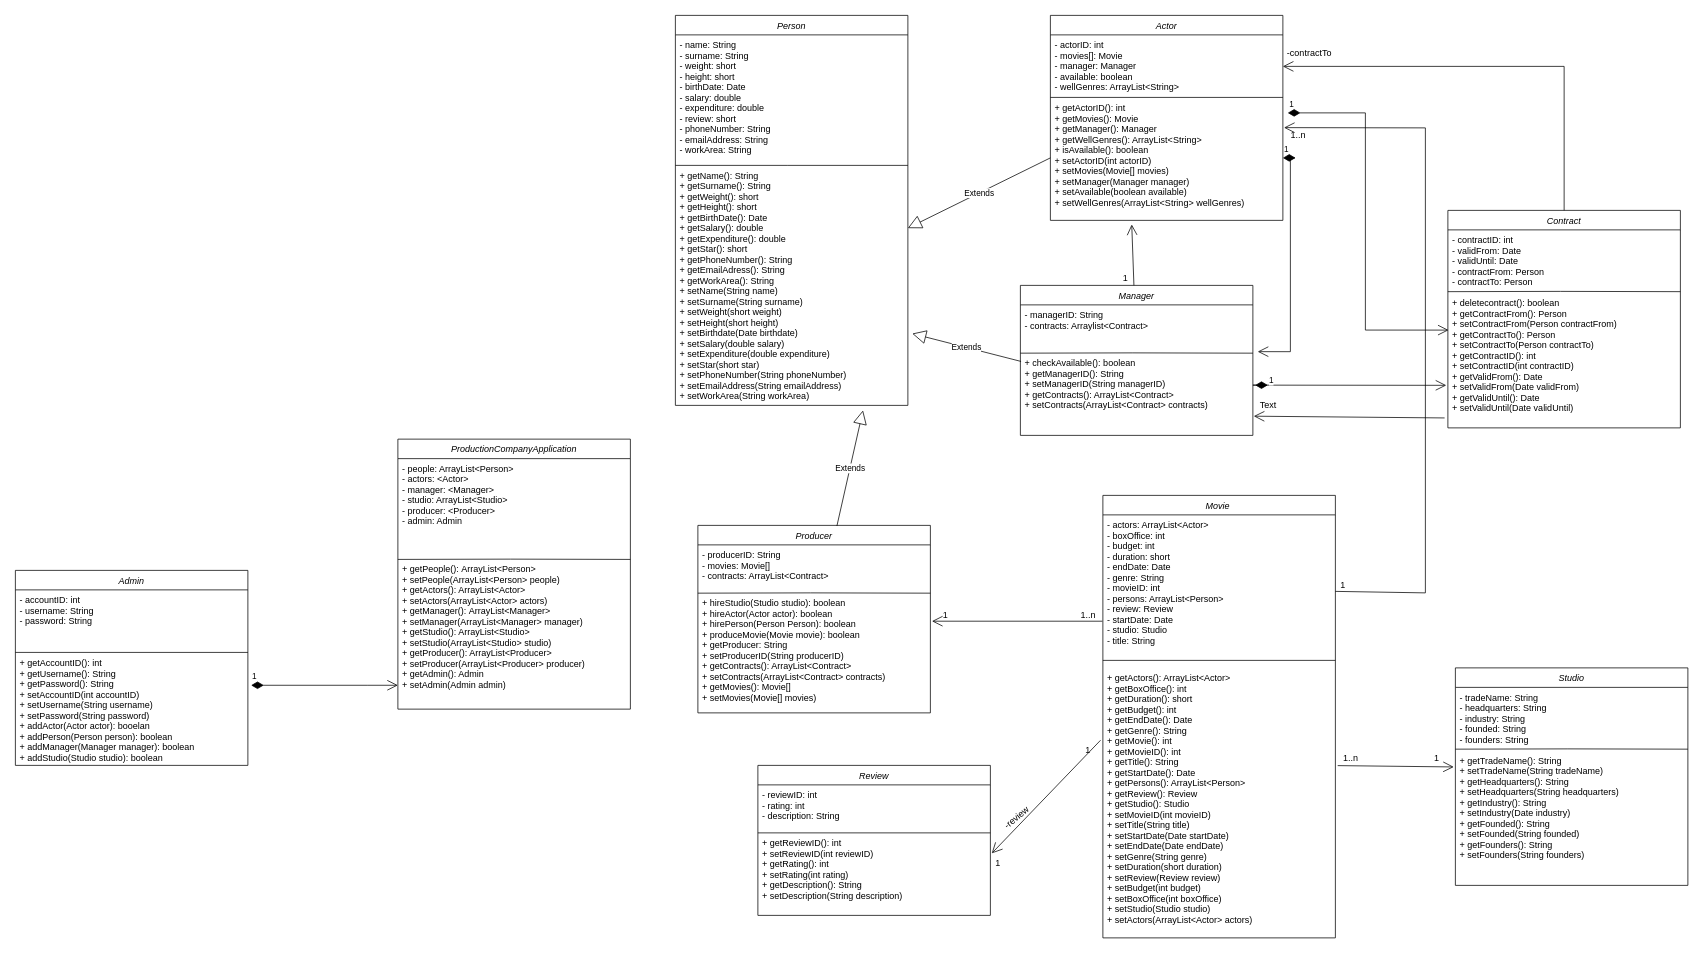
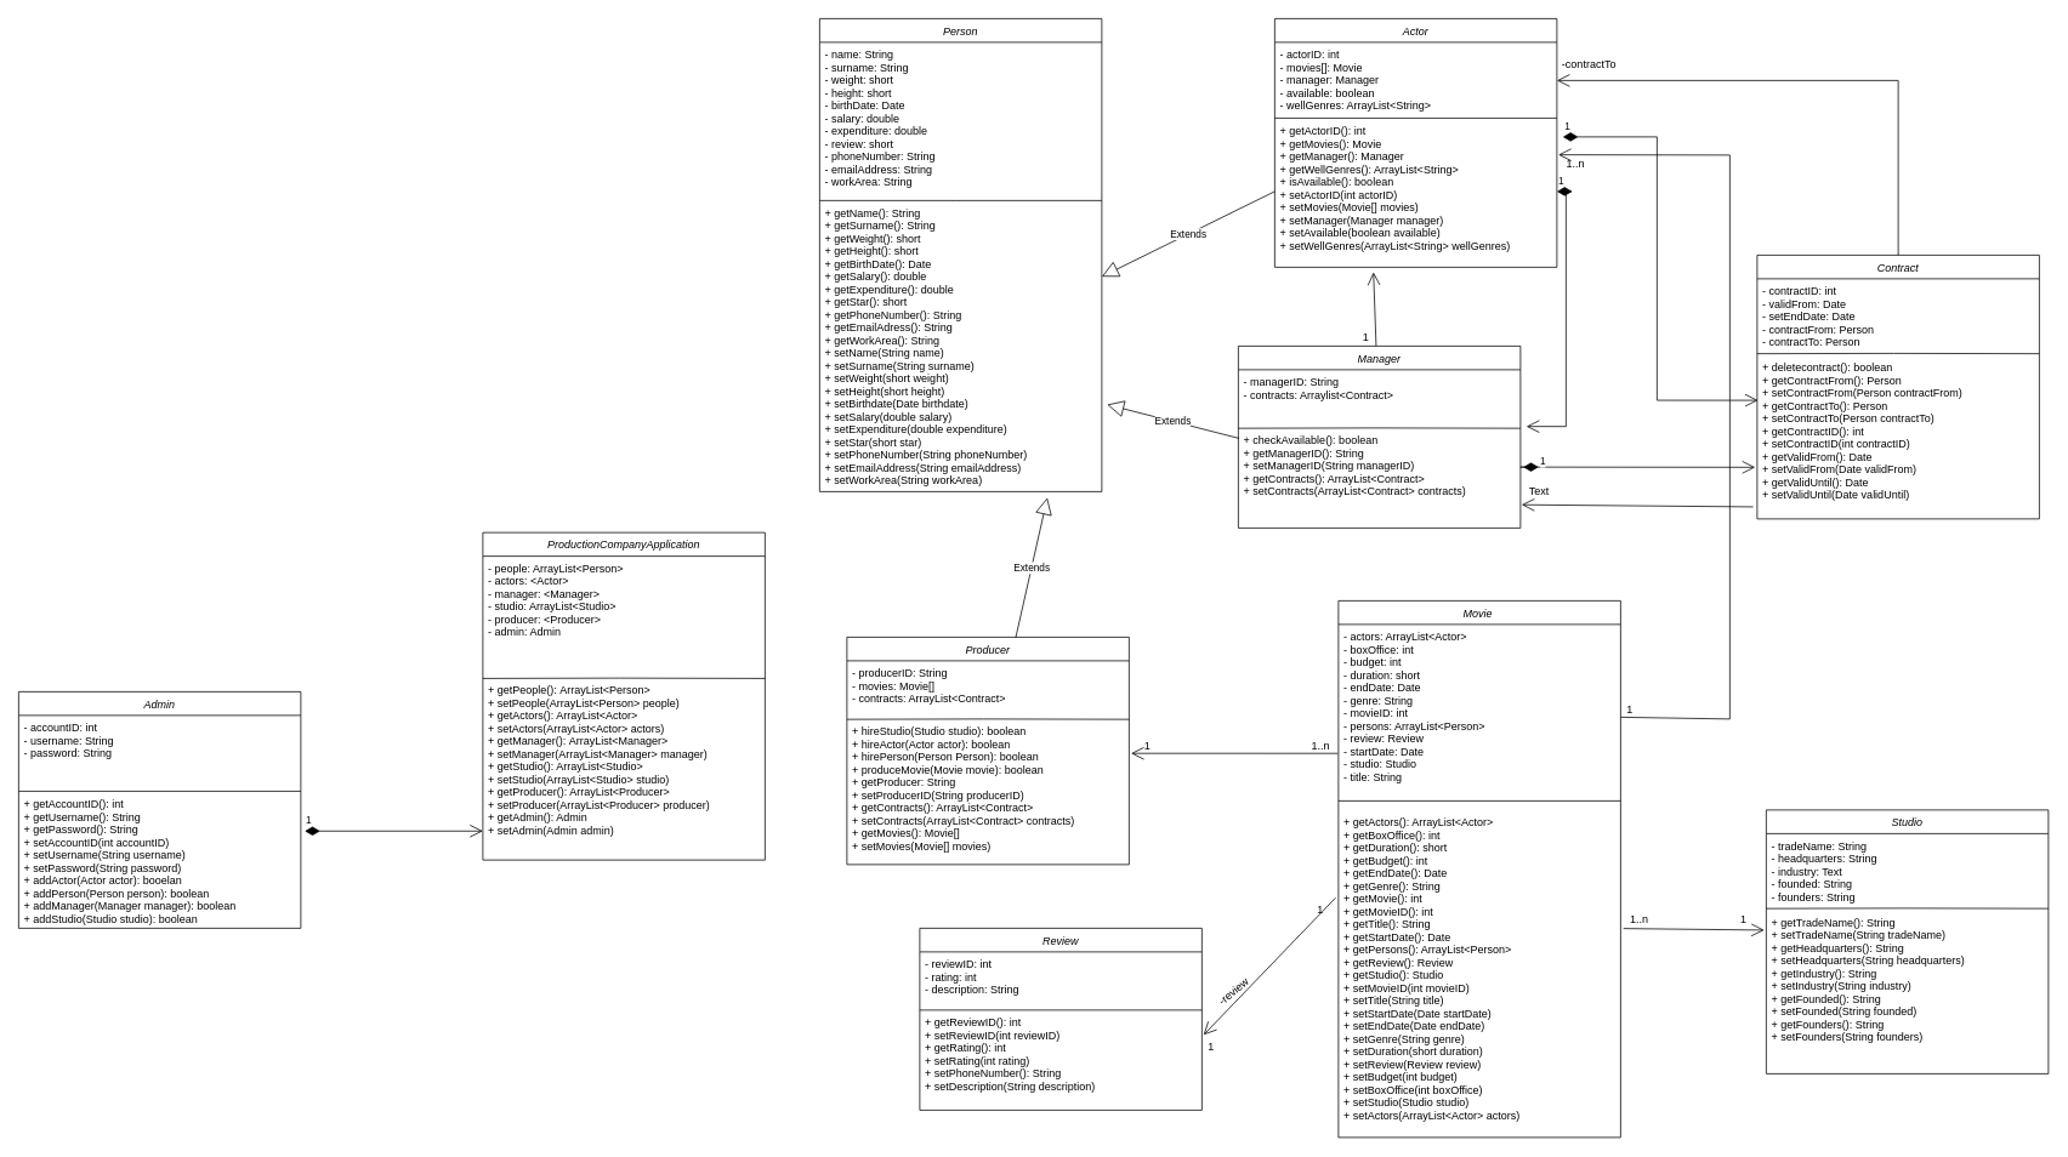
- <mxCell id="31" value="- contractID: int&#10;- validFrom: Date&#10;- validUntil: Date&#10;- contractFrom: Person&#10;- contractTo: Person" style="text;align=left;verticalAlign=top;spacingLeft=4;spacingRight=4;overflow=hidden;rotatable=0;points=[[0,0.5],[1,0.5]];portConstraint=eastwest;" vertex="1" parent="30"><mxGeometry y="26" width="310" height="84" as="geometry" /></mxCell>
+ <mxCell id="31" value="- contractID: int&#10;- validFrom: Date&#10;- setEndDate: Date&#10;- contractFrom: Person&#10;- contractTo: Person" style="text;align=left;verticalAlign=top;spacingLeft=4;spacingRight=4;overflow=hidden;rotatable=0;points=[[0,0.5],[1,0.5]];portConstraint=eastwest;" vertex="1" parent="30"><mxGeometry y="26" width="310" height="84" as="geometry" /></mxCell>
- <mxCell id="40" value="- tradeName: String&#10;- headquarters: String&#10;- industry: String&#10;- founded: String&#10;- founders: String" style="text;align=left;verticalAlign=top;spacingLeft=4;spacingRight=4;overflow=hidden;rotatable=0;points=[[0,0.5],[1,0.5]];portConstraint=eastwest;" vertex="1" parent="38"><mxGeometry y="26" width="310" height="84" as="geometry" /></mxCell>
+ <mxCell id="40" value="- tradeName: String&#10;- headquarters: String&#10;- industry: Text&#10;- founded: String&#10;- founders: String" style="text;align=left;verticalAlign=top;spacingLeft=4;spacingRight=4;overflow=hidden;rotatable=0;points=[[0,0.5],[1,0.5]];portConstraint=eastwest;" vertex="1" parent="38"><mxGeometry y="26" width="310" height="84" as="geometry" /></mxCell>
- <mxCell id="41" value="+ getTradeName(): String&#10;+ setTradeName(String tradeName)&#10;+ getHeadquarters(): String&#10;+ setHeadquarters(String headquarters)&#10;+ getIndustry(): String&#10;+ setIndustry(Date industry) &#10;+ getFounded(): String&#10;+ setFounded(String founded)&#10;+ getFounders(): String&#10;+ setFounders(String founders)" style="text;align=left;verticalAlign=top;spacingLeft=4;spacingRight=4;overflow=hidden;rotatable=0;points=[[0,0.5],[1,0.5]];portConstraint=eastwest;" vertex="1" parent="38"><mxGeometry y="110" width="310" height="170" as="geometry" /></mxCell>
+ <mxCell id="41" value="+ getTradeName(): String&#10;+ setTradeName(String tradeName)&#10;+ getHeadquarters(): String&#10;+ setHeadquarters(String headquarters)&#10;+ getIndustry(): String&#10;+ setIndustry(String industry) &#10;+ getFounded(): String&#10;+ setFounded(String founded)&#10;+ getFounders(): String&#10;+ setFounders(String founders)" style="text;align=left;verticalAlign=top;spacingLeft=4;spacingRight=4;overflow=hidden;rotatable=0;points=[[0,0.5],[1,0.5]];portConstraint=eastwest;" vertex="1" parent="38"><mxGeometry y="110" width="310" height="170" as="geometry" /></mxCell>
- <mxCell id="37" value="+ getReviewID(): int&#10;+ setReviewID(int reviewID)&#10;+ getRating(): int&#10;+ setRating(int rating) &#10;+ getDescription(): String&#10;+ setDescription(String description) " style="text;align=left;verticalAlign=top;spacingLeft=4;spacingRight=4;overflow=hidden;rotatable=0;points=[[0,0.5],[1,0.5]];portConstraint=eastwest;" vertex="1" parent="34"><mxGeometry y="90" width="310" height="110" as="geometry" /></mxCell>
+ <mxCell id="37" value="+ getReviewID(): int&#10;+ setReviewID(int reviewID)&#10;+ getRating(): int&#10;+ setRating(int rating) &#10;+ setPhoneNumber(): String&#10;+ setDescription(String description) " style="text;align=left;verticalAlign=top;spacingLeft=4;spacingRight=4;overflow=hidden;rotatable=0;points=[[0,0.5],[1,0.5]];portConstraint=eastwest;" vertex="1" parent="34"><mxGeometry y="90" width="310" height="110" as="geometry" /></mxCell>
